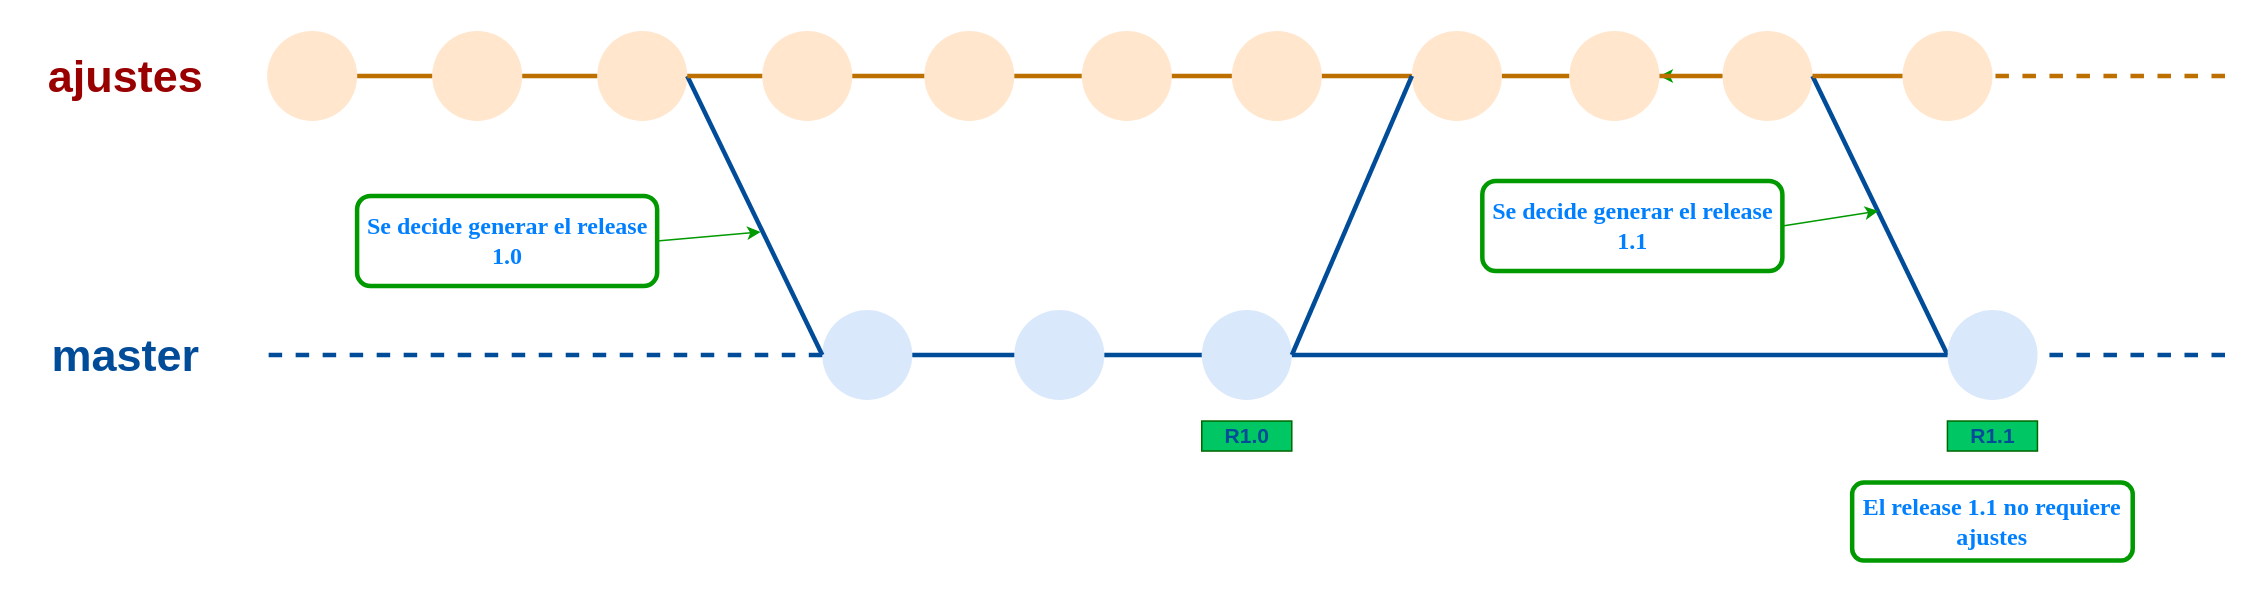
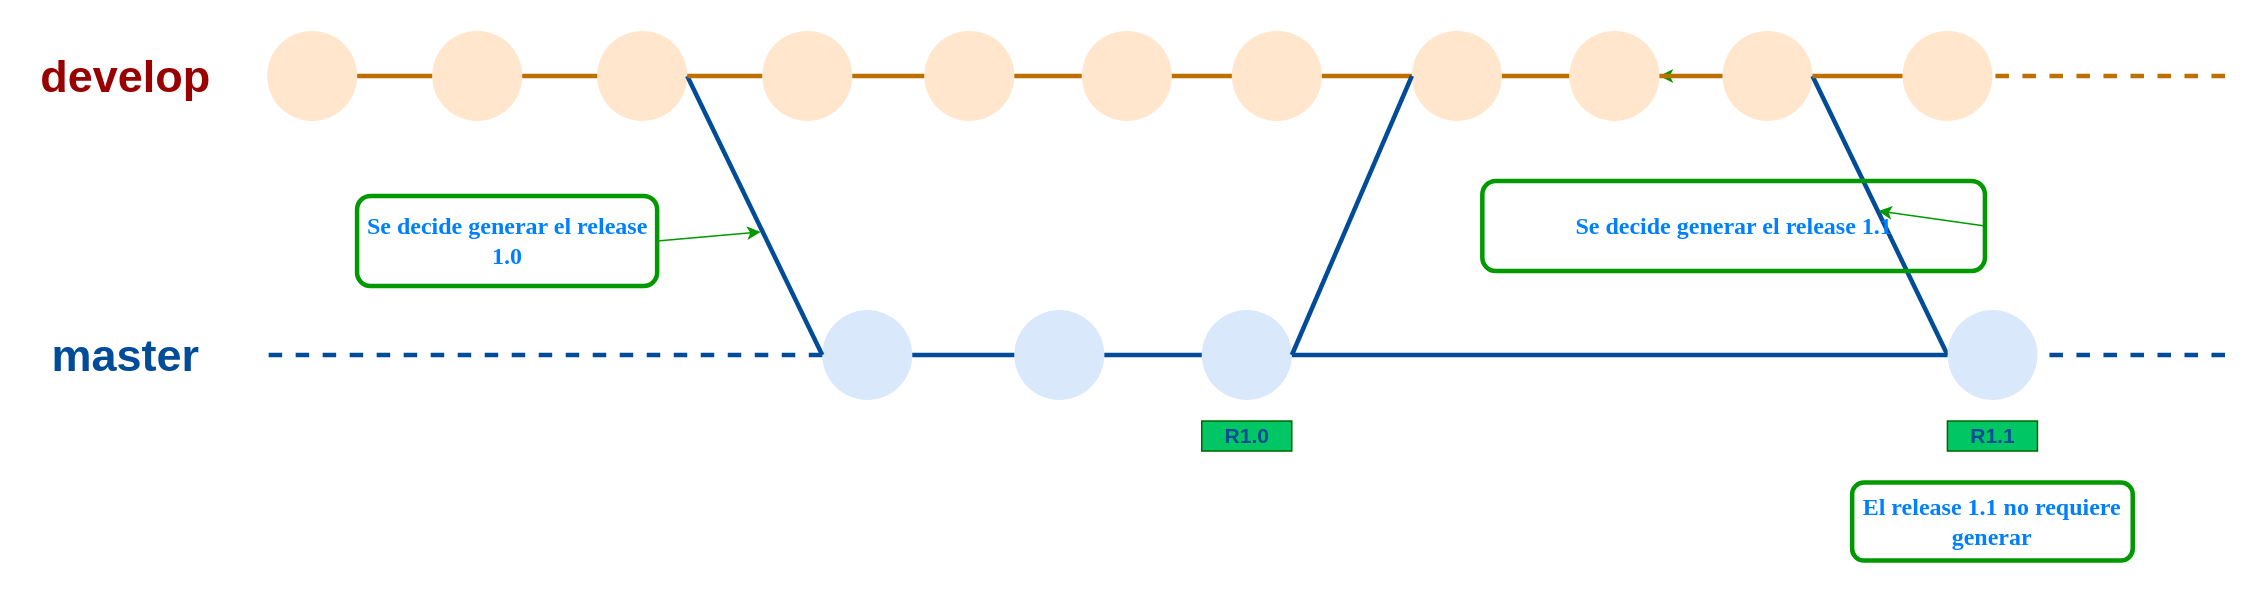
- <mxCell id="44" value="&lt;font size=&quot;1&quot;&gt;&lt;b style=&quot;font-size: 30px&quot;&gt;ajustes&lt;/b&gt;&lt;/font&gt;" style="text;html=1;strokeColor=none;fillColor=none;align=center;verticalAlign=middle;whiteSpace=wrap;rounded=0;fontColor=#990000;" vertex="1" parent="1"><mxGeometry x="20" y="26.5" width="127" height="47" as="geometry" /></mxCell>
+ <mxCell id="44" value="&lt;font size=&quot;1&quot;&gt;&lt;b style=&quot;font-size: 30px&quot;&gt;develop&lt;/b&gt;&lt;/font&gt;" style="text;html=1;strokeColor=none;fillColor=none;align=center;verticalAlign=middle;whiteSpace=wrap;rounded=0;fontColor=#990000;" vertex="1" parent="1"><mxGeometry x="20" y="26.5" width="127" height="47" as="geometry" /></mxCell>
- <mxCell id="35" value="&lt;span style=&quot;color: rgb(0 , 127 , 255) ; font-family: &amp;#34;verdana&amp;#34; ; font-size: 16px ; font-weight: 700 ; white-space: normal&quot;&gt;Se decide generar el release 1.1&lt;/span&gt;" style="rounded=1;whiteSpace=wrap;html=1;strokeColor=#009900;strokeWidth=3;fillColor=none;fontColor=#990000;" vertex="1" parent="1"><mxGeometry x="987.5" y="120" width="200" height="60" as="geometry" /></mxCell>
+ <mxCell id="35" value="&lt;span style=&quot;color: rgb(0 , 127 , 255) ; font-family: &amp;#34;verdana&amp;#34; ; font-size: 16px ; font-weight: 700 ; white-space: normal&quot;&gt;Se decide generar el release 1.1&lt;/span&gt;" style="rounded=1;whiteSpace=wrap;html=1;strokeColor=#009900;strokeWidth=3;fillColor=none;fontColor=#990000;" vertex="1" parent="1"><mxGeometry x="987.5" y="120" width="335" height="60" as="geometry" /></mxCell>
- <mxCell id="38" value="&lt;span style=&quot;color: rgb(0 , 127 , 255) ; font-family: &amp;#34;verdana&amp;#34; ; font-size: 16px ; font-weight: 700 ; white-space: normal&quot;&gt;El release 1.1 no requiere ajustes&lt;/span&gt;" style="rounded=1;whiteSpace=wrap;html=1;strokeColor=#009900;strokeWidth=3;fillColor=none;fontColor=#990000;" vertex="1" parent="1"><mxGeometry x="1234" y="321" width="187" height="52" as="geometry" /></mxCell>
+ <mxCell id="38" value="&lt;span style=&quot;color: rgb(0 , 127 , 255) ; font-family: &amp;#34;verdana&amp;#34; ; font-size: 16px ; font-weight: 700 ; white-space: normal&quot;&gt;El release 1.1 no requiere generar&lt;/span&gt;" style="rounded=1;whiteSpace=wrap;html=1;strokeColor=#009900;strokeWidth=3;fillColor=none;fontColor=#990000;" vertex="1" parent="1"><mxGeometry x="1234" y="321" width="187" height="52" as="geometry" /></mxCell>
